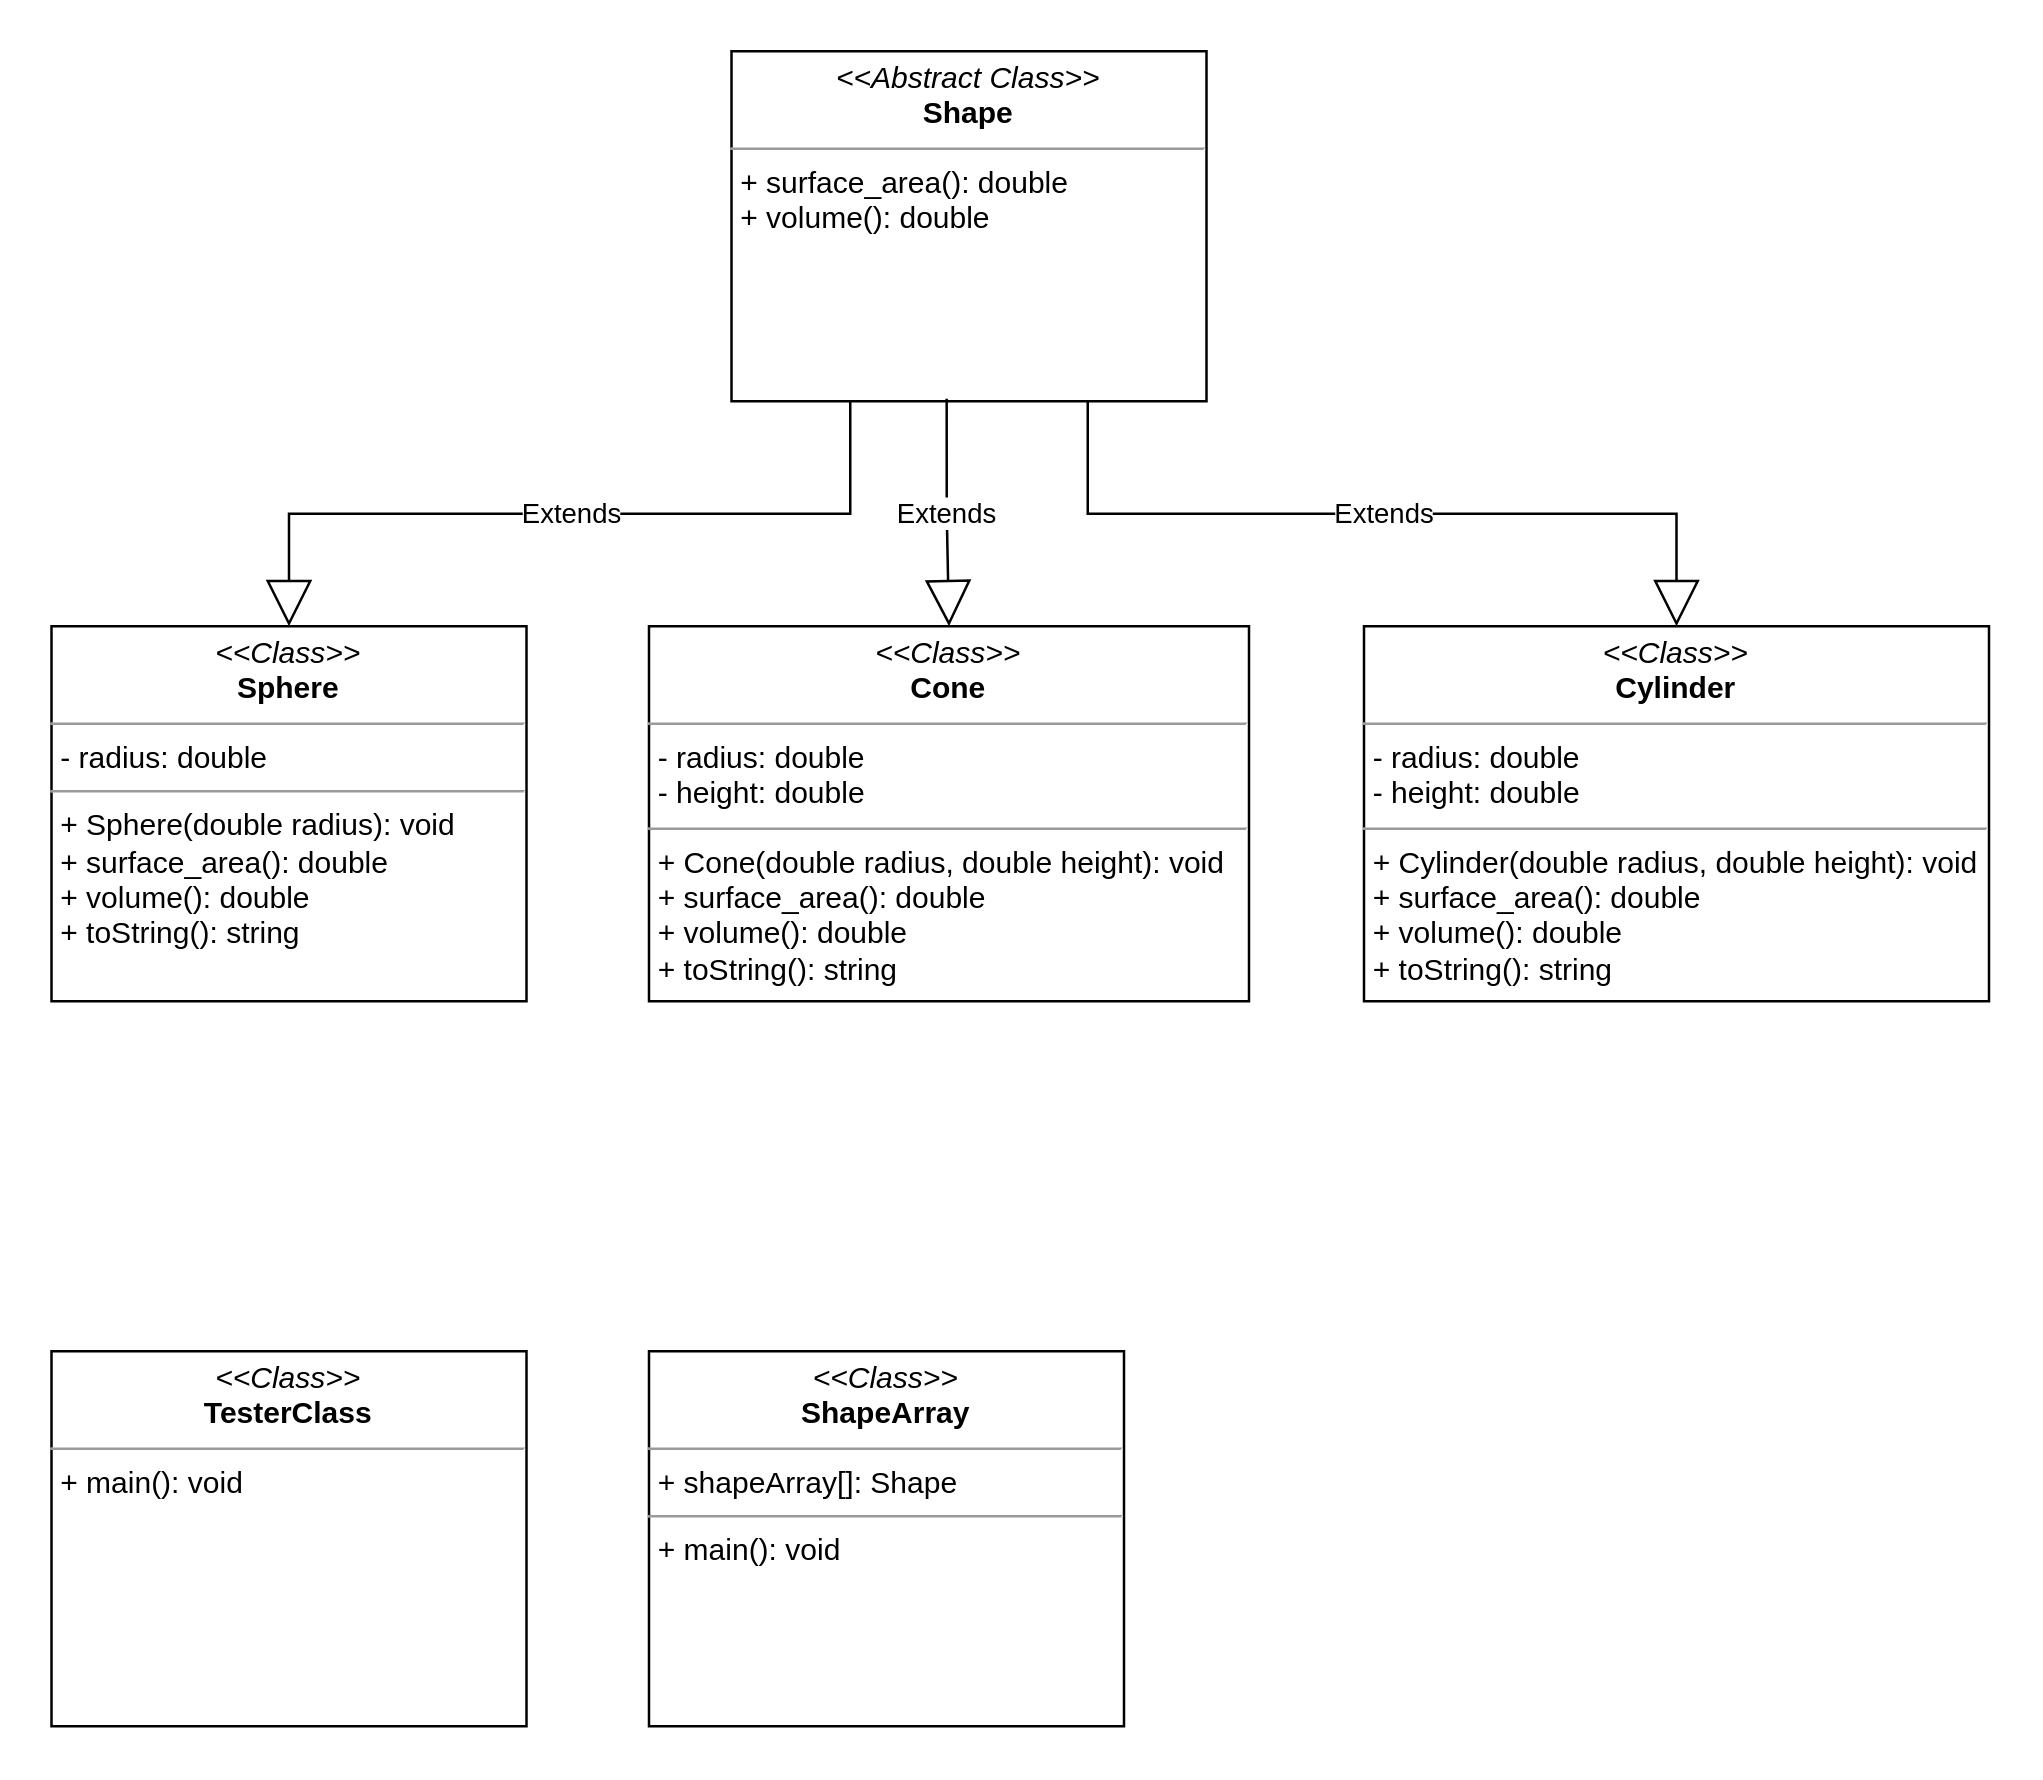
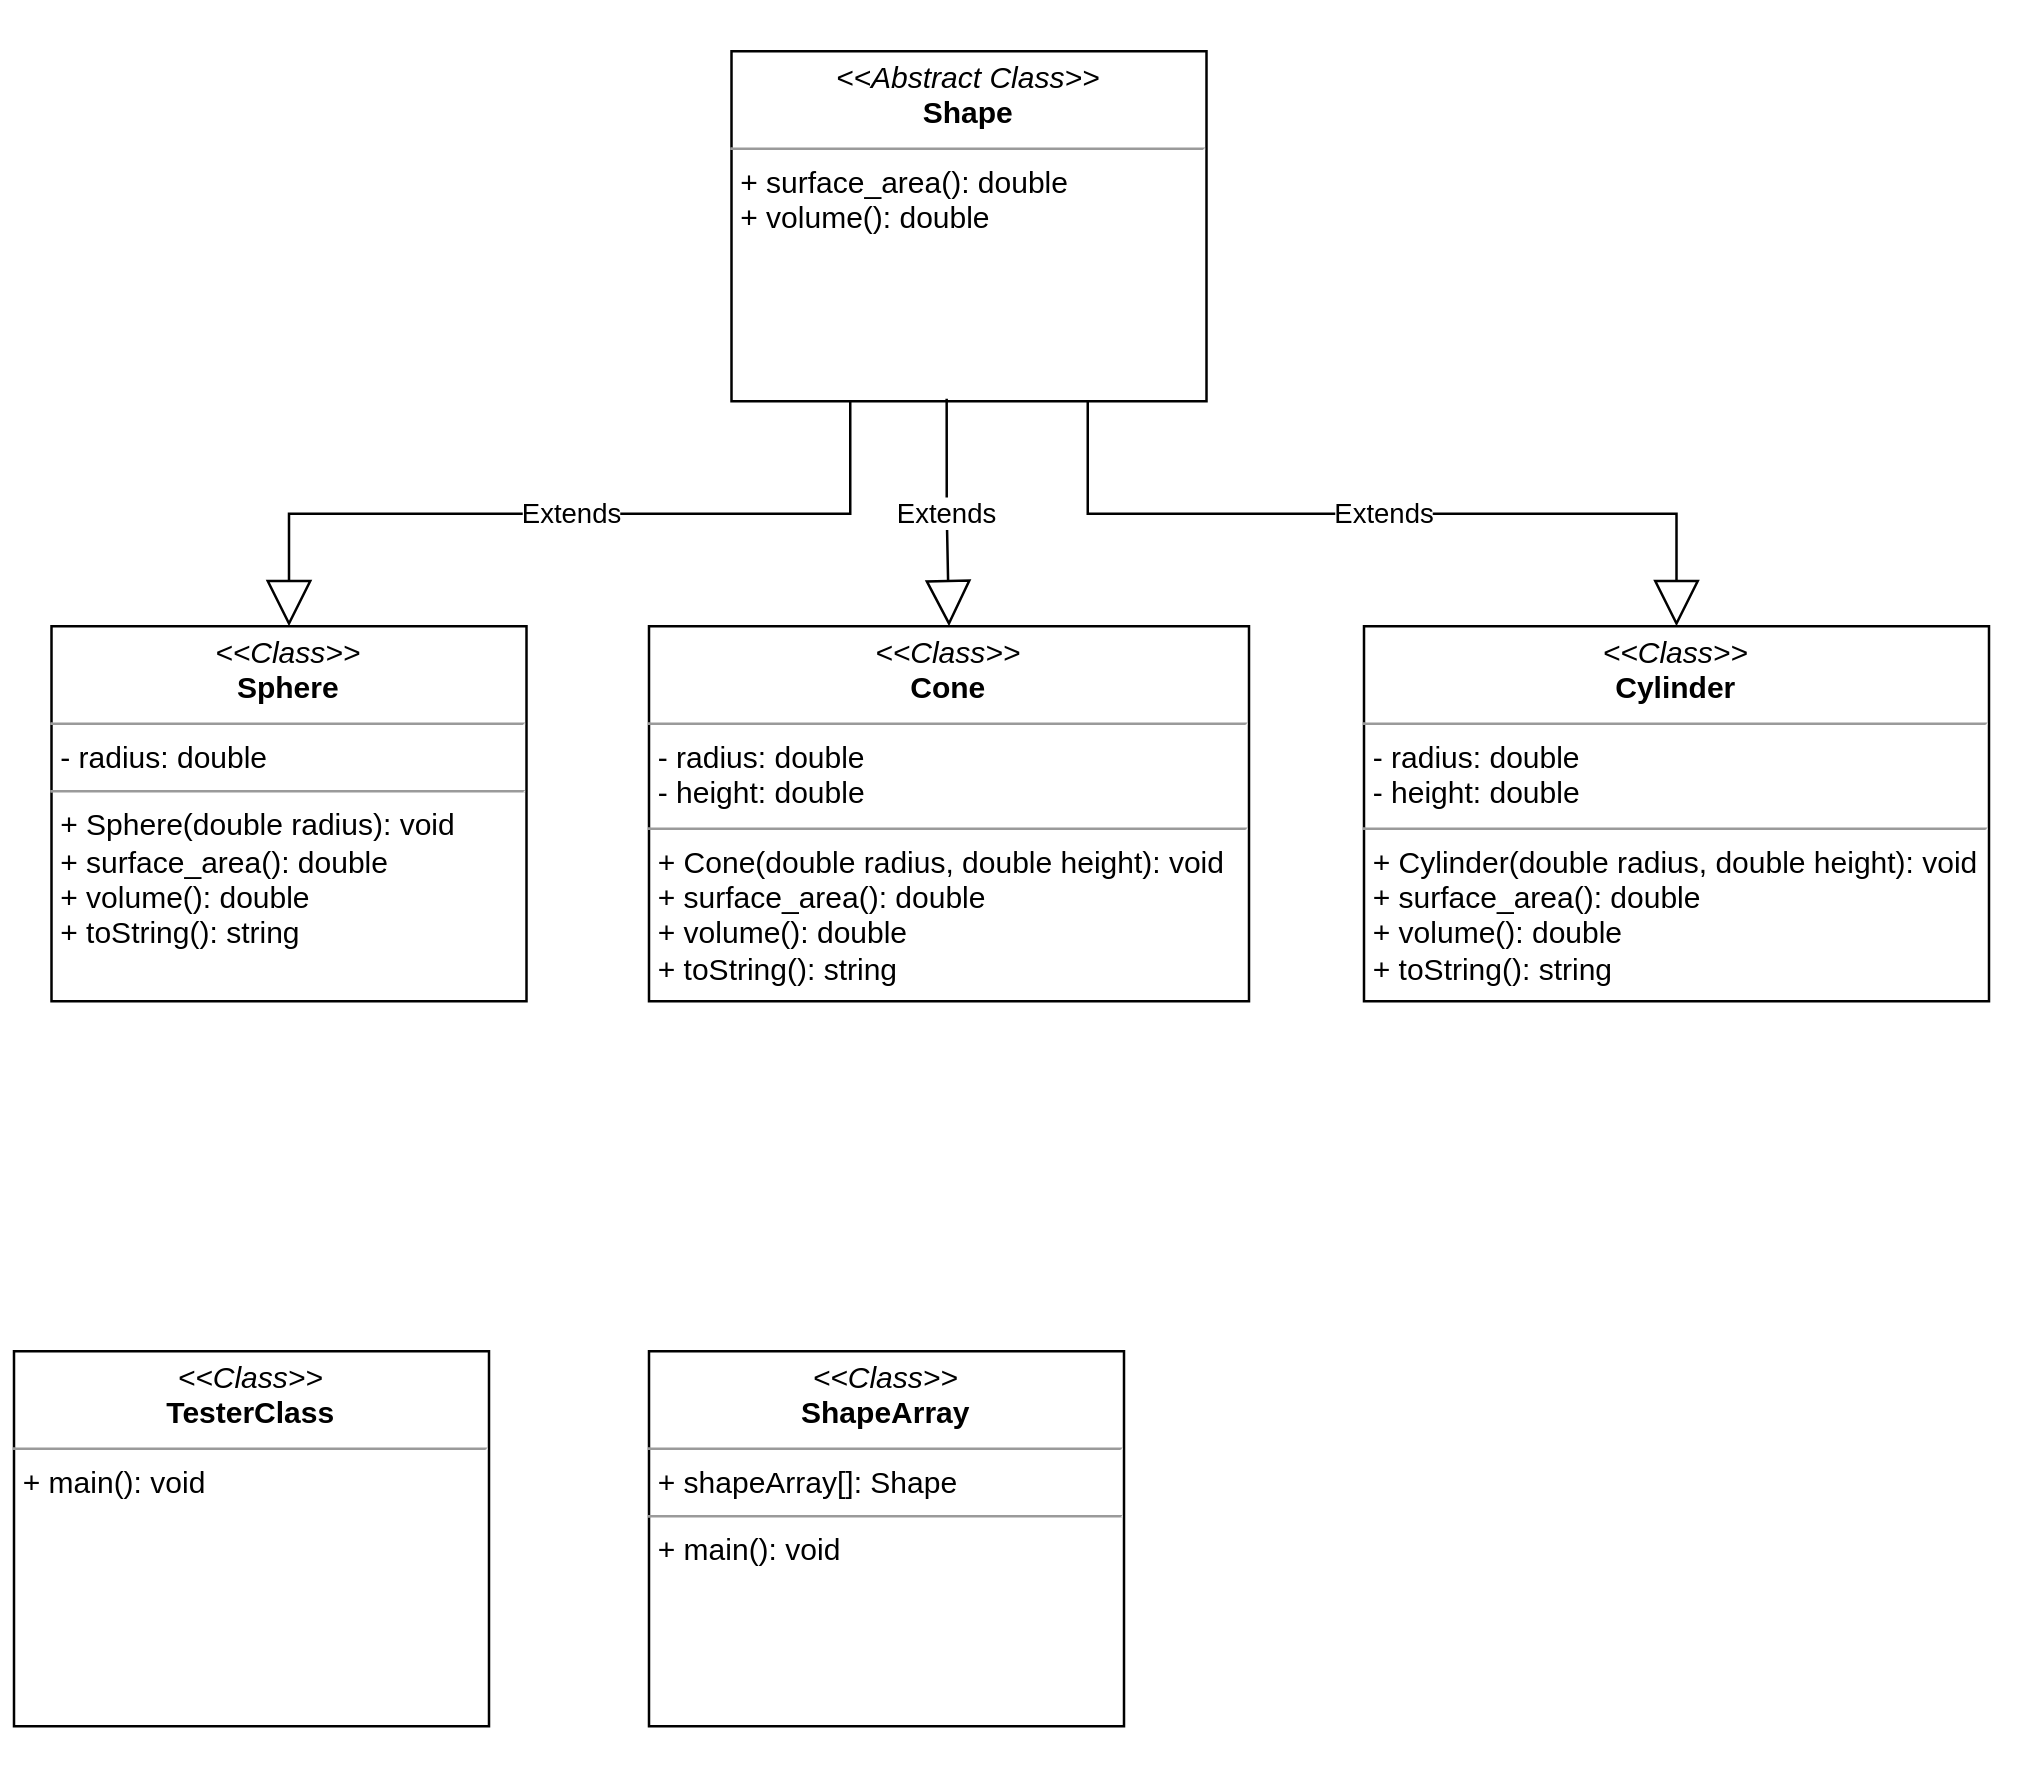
- <mxCell id="9" value="&lt;p style=&quot;margin:0px;margin-top:4px;text-align:center;&quot;&gt;&lt;i&gt;&amp;lt;&amp;lt;Class&amp;gt;&amp;gt;&lt;/i&gt;&lt;br&gt;&lt;b&gt;TesterClass&lt;/b&gt;&lt;/p&gt;&lt;hr size=&quot;1&quot;&gt;&lt;p style=&quot;margin:0px;margin-left:4px;&quot;&gt;&lt;/p&gt;&lt;p style=&quot;margin:0px;margin-left:4px;&quot;&gt;+ main(): void&lt;br&gt;&lt;/p&gt;" style="verticalAlign=top;align=left;overflow=fill;fontSize=12;fontFamily=Helvetica;html=1;rounded=0;shadow=0;comic=0;labelBackgroundColor=none;strokeWidth=1" vertex="1" parent="1"><mxGeometry x="20" y="540" width="190" height="150" as="geometry" /></mxCell>
+ <mxCell id="9" value="&lt;p style=&quot;margin:0px;margin-top:4px;text-align:center;&quot;&gt;&lt;i&gt;&amp;lt;&amp;lt;Class&amp;gt;&amp;gt;&lt;/i&gt;&lt;br&gt;&lt;b&gt;TesterClass&lt;/b&gt;&lt;/p&gt;&lt;hr size=&quot;1&quot;&gt;&lt;p style=&quot;margin:0px;margin-left:4px;&quot;&gt;&lt;/p&gt;&lt;p style=&quot;margin:0px;margin-left:4px;&quot;&gt;+ main(): void&lt;br&gt;&lt;/p&gt;" style="verticalAlign=top;align=left;overflow=fill;fontSize=12;fontFamily=Helvetica;html=1;rounded=0;shadow=0;comic=0;labelBackgroundColor=none;strokeWidth=1" vertex="1" parent="1"><mxGeometry x="5" y="540" width="190" height="150" as="geometry" /></mxCell>
